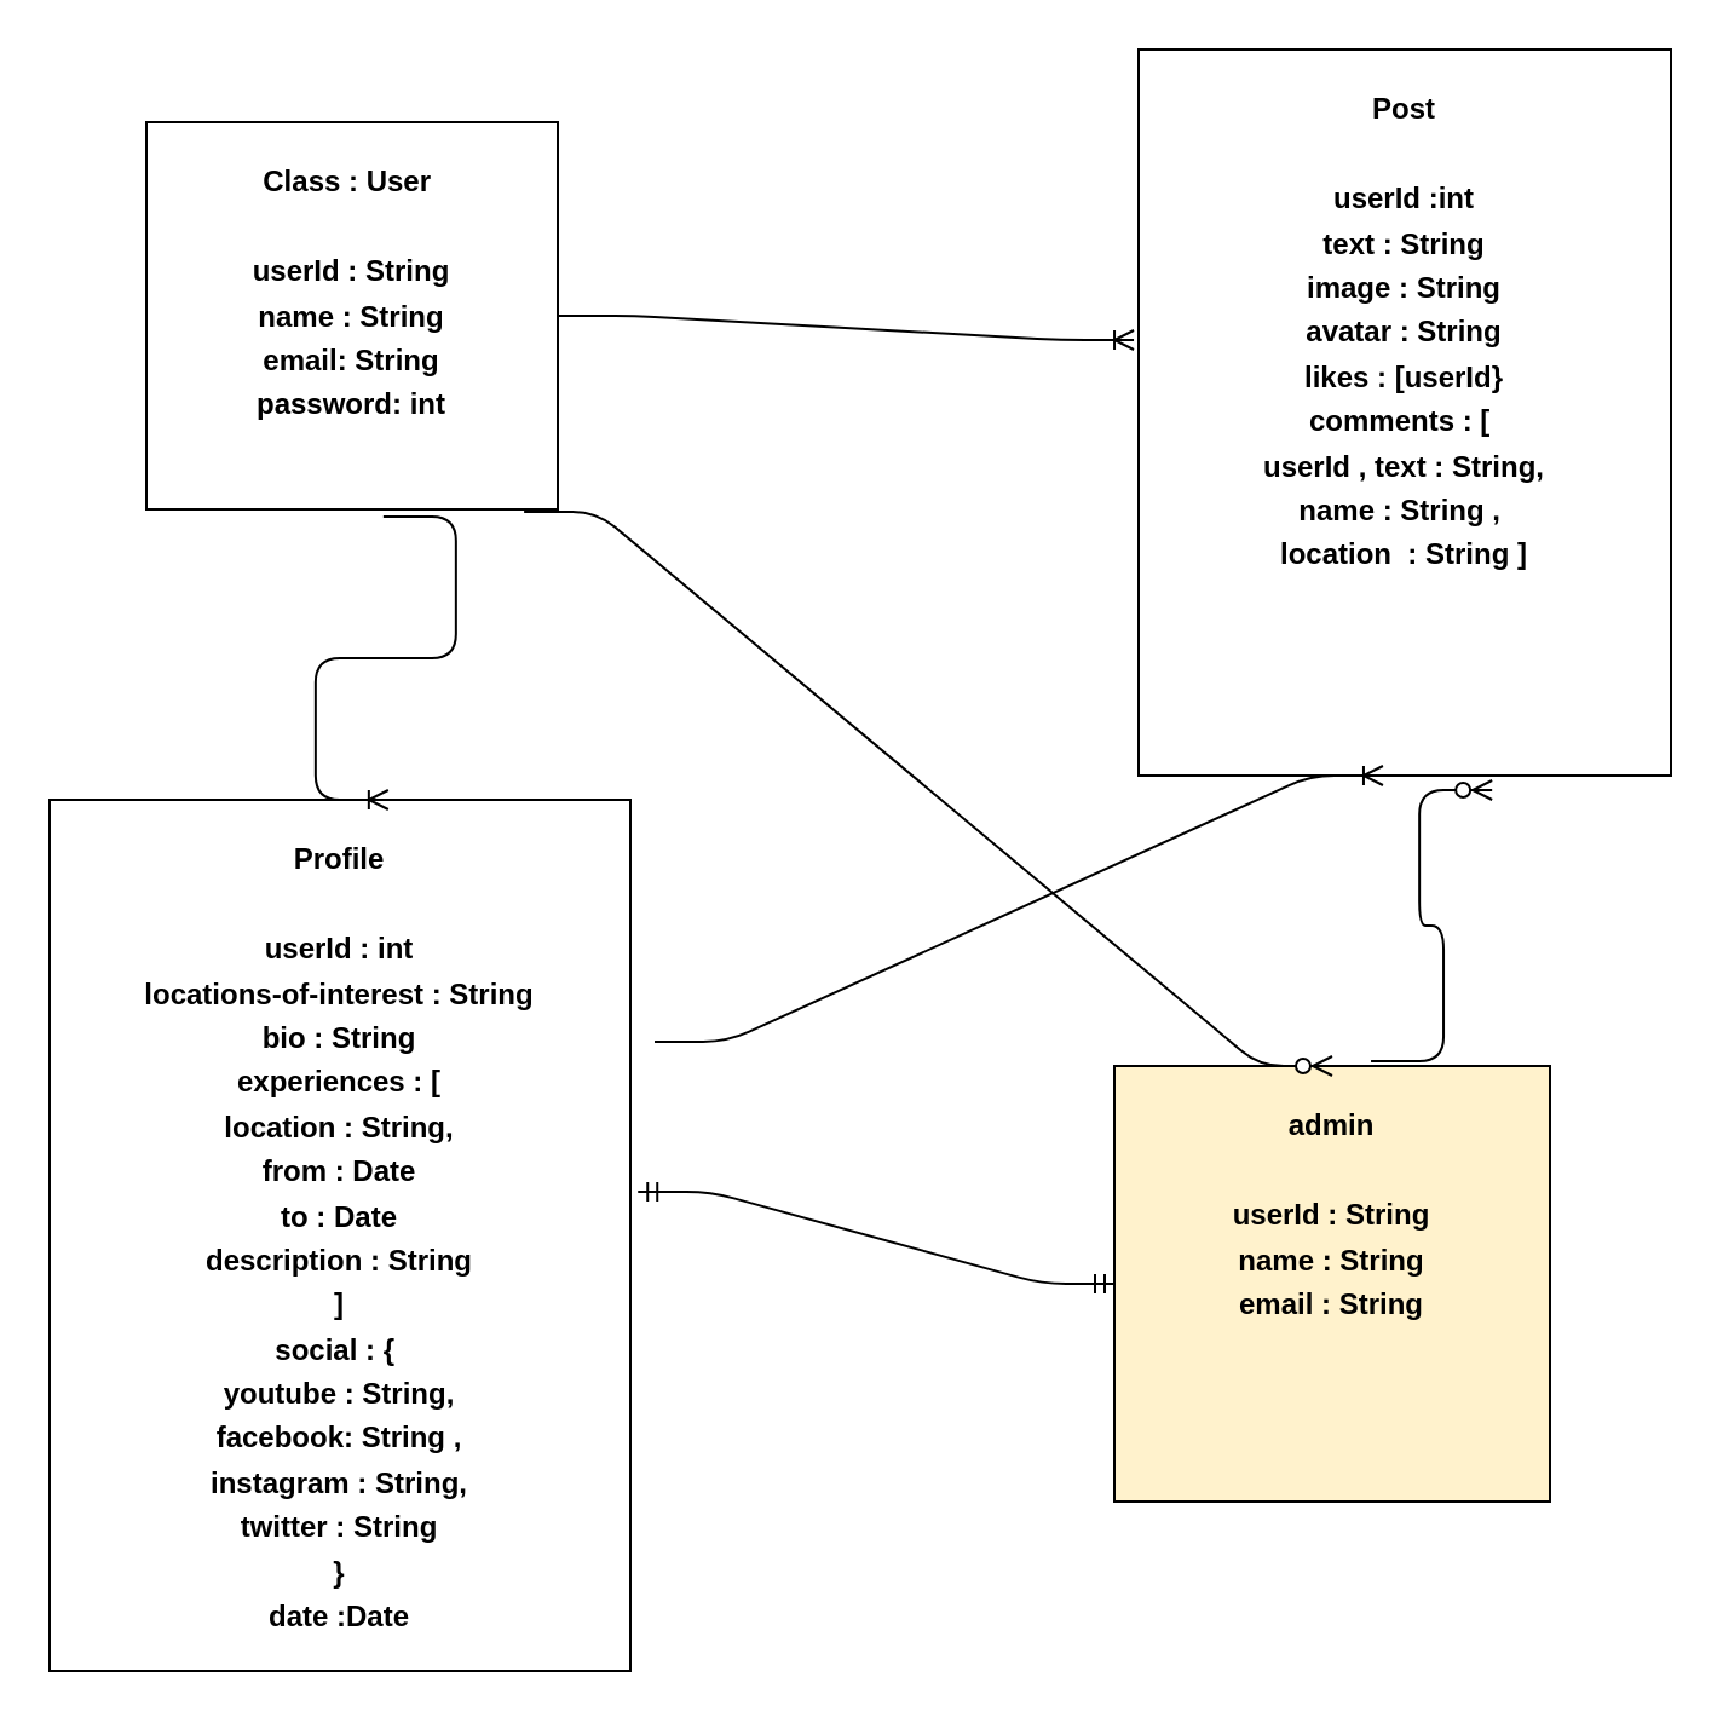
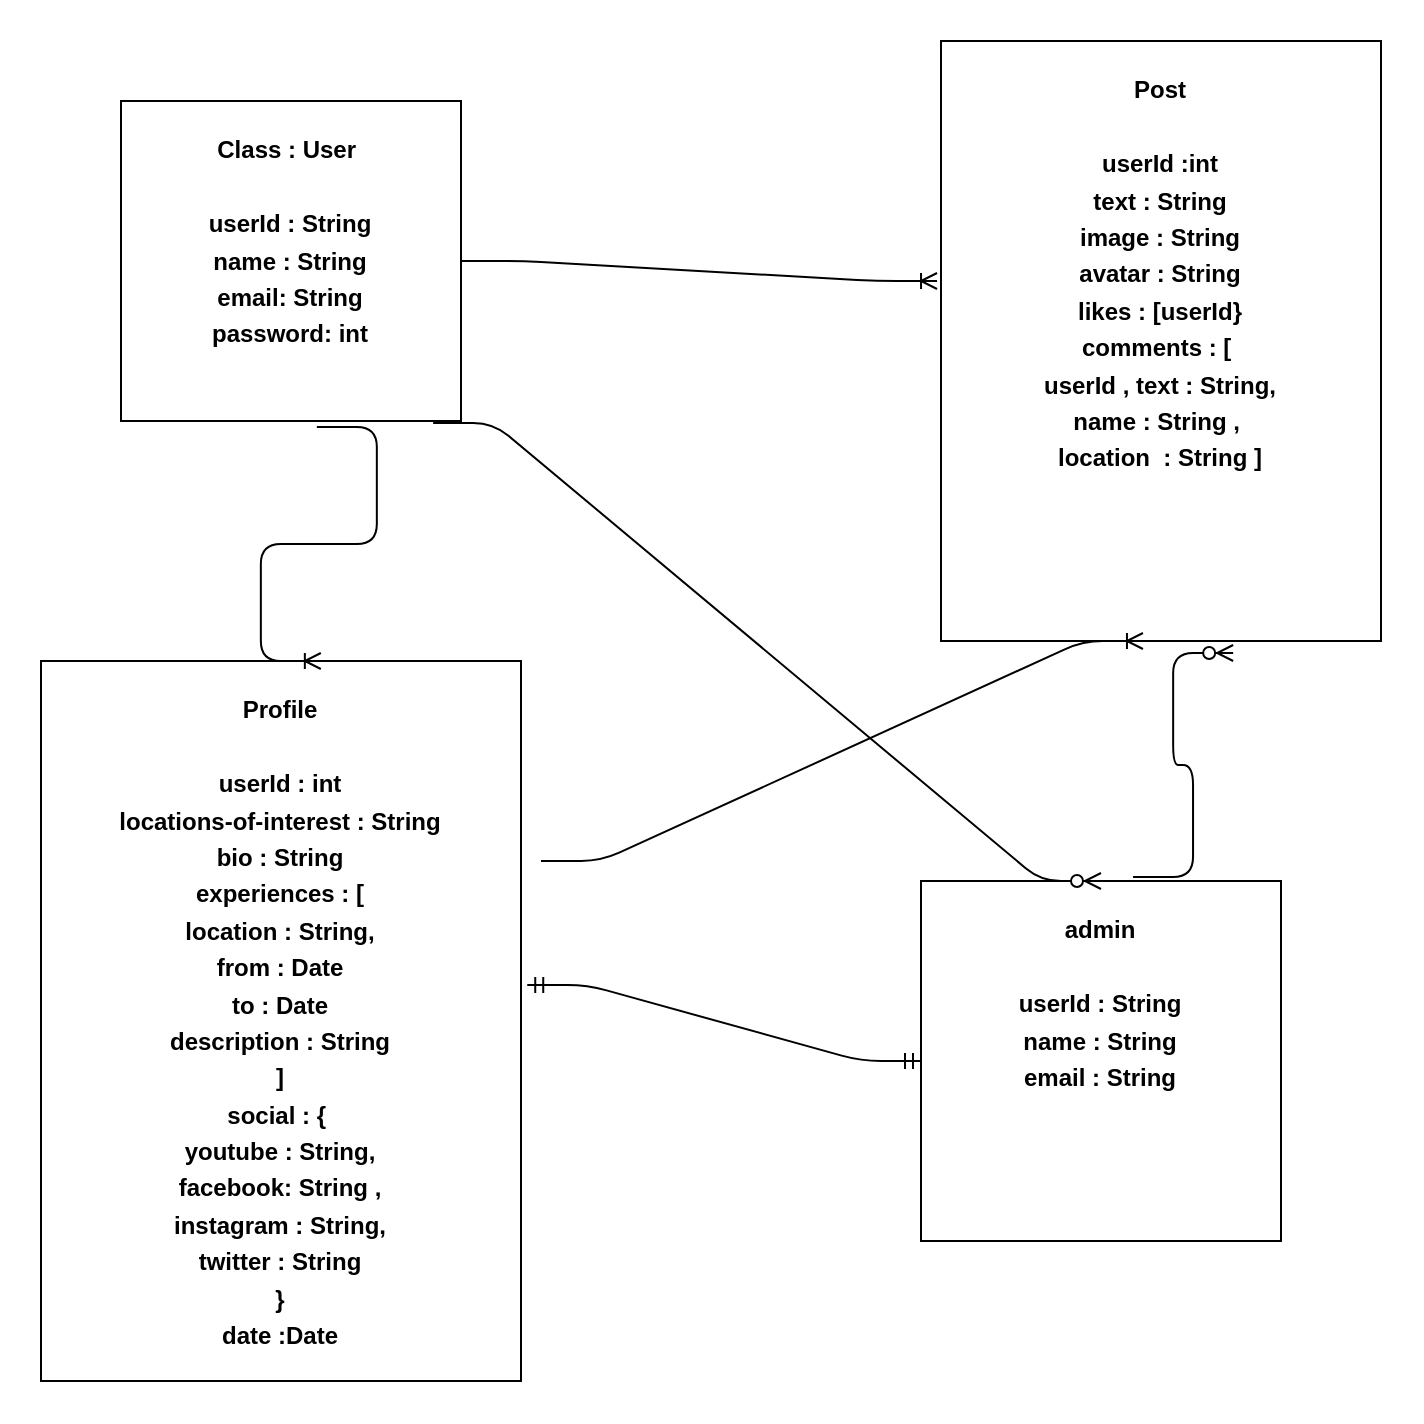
- <mxCell id="8" value="&lt;p style=&quot;margin: 0px ; margin-top: 4px ; text-align: center&quot;&gt;&lt;br&gt;&lt;b&gt;admin&lt;/b&gt;&lt;/p&gt;&lt;p style=&quot;margin: 0px ; margin-top: 4px ; text-align: center&quot;&gt;&lt;b&gt;&lt;br&gt;&lt;/b&gt;&lt;/p&gt;&lt;p style=&quot;margin: 0px ; margin-top: 4px ; text-align: center&quot;&gt;&lt;b&gt;userId : String&lt;/b&gt;&lt;/p&gt;&lt;p style=&quot;margin: 0px ; margin-top: 4px ; text-align: center&quot;&gt;&lt;b&gt;name : String&lt;/b&gt;&lt;/p&gt;&lt;p style=&quot;margin: 0px ; margin-top: 4px ; text-align: center&quot;&gt;&lt;b&gt;email : String&lt;/b&gt;&lt;/p&gt;" style="verticalAlign=top;align=left;overflow=fill;fontSize=12;fontFamily=Helvetica;html=1;fillColor=#fff2cc;" vertex="1" parent="1"><mxGeometry x="460" y="440" width="180" height="180" as="geometry" /></mxCell>
+ <mxCell id="8" value="&lt;p style=&quot;margin: 0px ; margin-top: 4px ; text-align: center&quot;&gt;&lt;br&gt;&lt;b&gt;admin&lt;/b&gt;&lt;/p&gt;&lt;p style=&quot;margin: 0px ; margin-top: 4px ; text-align: center&quot;&gt;&lt;b&gt;&lt;br&gt;&lt;/b&gt;&lt;/p&gt;&lt;p style=&quot;margin: 0px ; margin-top: 4px ; text-align: center&quot;&gt;&lt;b&gt;userId : String&lt;/b&gt;&lt;/p&gt;&lt;p style=&quot;margin: 0px ; margin-top: 4px ; text-align: center&quot;&gt;&lt;b&gt;name : String&lt;/b&gt;&lt;/p&gt;&lt;p style=&quot;margin: 0px ; margin-top: 4px ; text-align: center&quot;&gt;&lt;b&gt;email : String&lt;/b&gt;&lt;/p&gt;" style="verticalAlign=top;align=left;overflow=fill;fontSize=12;fontFamily=Helvetica;html=1;" vertex="1" parent="1"><mxGeometry x="460" y="440" width="180" height="180" as="geometry" /></mxCell>
